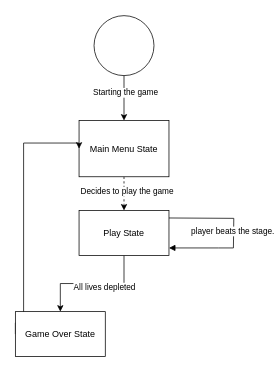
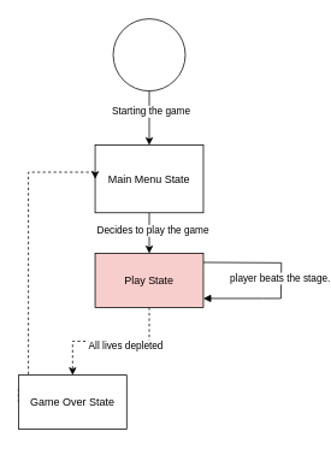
- <mxCell id="5" style="edgeStyle=orthogonalEdgeStyle;rounded=0;orthogonalLoop=1;jettySize=auto;html=1;exitX=0.5;exitY=1;exitDx=0;exitDy=0;entryX=0.5;entryY=0;entryDx=0;entryDy=0;dashed=1;" edge="1" parent="1" source="7" target="13"><mxGeometry relative="1" as="geometry" /></mxCell>
+ <mxCell id="5" style="edgeStyle=orthogonalEdgeStyle;rounded=0;orthogonalLoop=1;jettySize=auto;html=1;exitX=0.5;exitY=1;exitDx=0;exitDy=0;entryX=0.5;entryY=0;entryDx=0;entryDy=0;" edge="1" parent="1" source="7" target="13"><mxGeometry relative="1" as="geometry" /></mxCell>
- <mxCell id="14" style="edgeStyle=orthogonalEdgeStyle;rounded=0;orthogonalLoop=1;jettySize=auto;html=1;exitX=0;exitY=0.5;exitDx=0;exitDy=0;entryX=0;entryY=0.5;entryDx=0;entryDy=0;" edge="1" parent="1" source="15" target="7"><mxGeometry relative="1" as="geometry"><Array as="points"><mxPoint x="31" y="430" /><mxPoint x="31" y="190" /></Array></mxGeometry></mxCell>
+ <mxCell id="14" style="edgeStyle=orthogonalEdgeStyle;rounded=0;orthogonalLoop=1;jettySize=auto;html=1;exitX=0;exitY=0.5;exitDx=0;exitDy=0;entryX=0;entryY=0.5;entryDx=0;entryDy=0;dashed=1;" edge="1" parent="1" source="15" target="7"><mxGeometry relative="1" as="geometry"><Array as="points"><mxPoint x="31" y="430" /><mxPoint x="31" y="190" /></Array></mxGeometry></mxCell>
- <mxCell id="13" value="Play State" style="rounded=0;whiteSpace=wrap;html=1;" vertex="1" parent="1"><mxGeometry x="105" y="280" width="120" height="60" as="geometry" /></mxCell>
+ <mxCell id="13" value="Play State" style="rounded=0;whiteSpace=wrap;html=1;fillColor=#f8cecc;" vertex="1" parent="1"><mxGeometry x="105" y="280" width="120" height="60" as="geometry" /></mxCell>
- <mxCell id="8" style="edgeStyle=orthogonalEdgeStyle;rounded=0;orthogonalLoop=1;jettySize=auto;html=1;exitX=0.5;exitY=1;exitDx=0;exitDy=0;entryX=0.5;entryY=0;entryDx=0;entryDy=0;" edge="1" parent="1" source="13" target="15"><mxGeometry relative="1" as="geometry" /></mxCell>
+ <mxCell id="8" style="edgeStyle=orthogonalEdgeStyle;rounded=0;orthogonalLoop=1;jettySize=auto;html=1;exitX=0.5;exitY=1;exitDx=0;exitDy=0;entryX=0.5;entryY=0;entryDx=0;entryDy=0;dashed=1;" edge="1" parent="1" source="13" target="15"><mxGeometry relative="1" as="geometry" /></mxCell>
